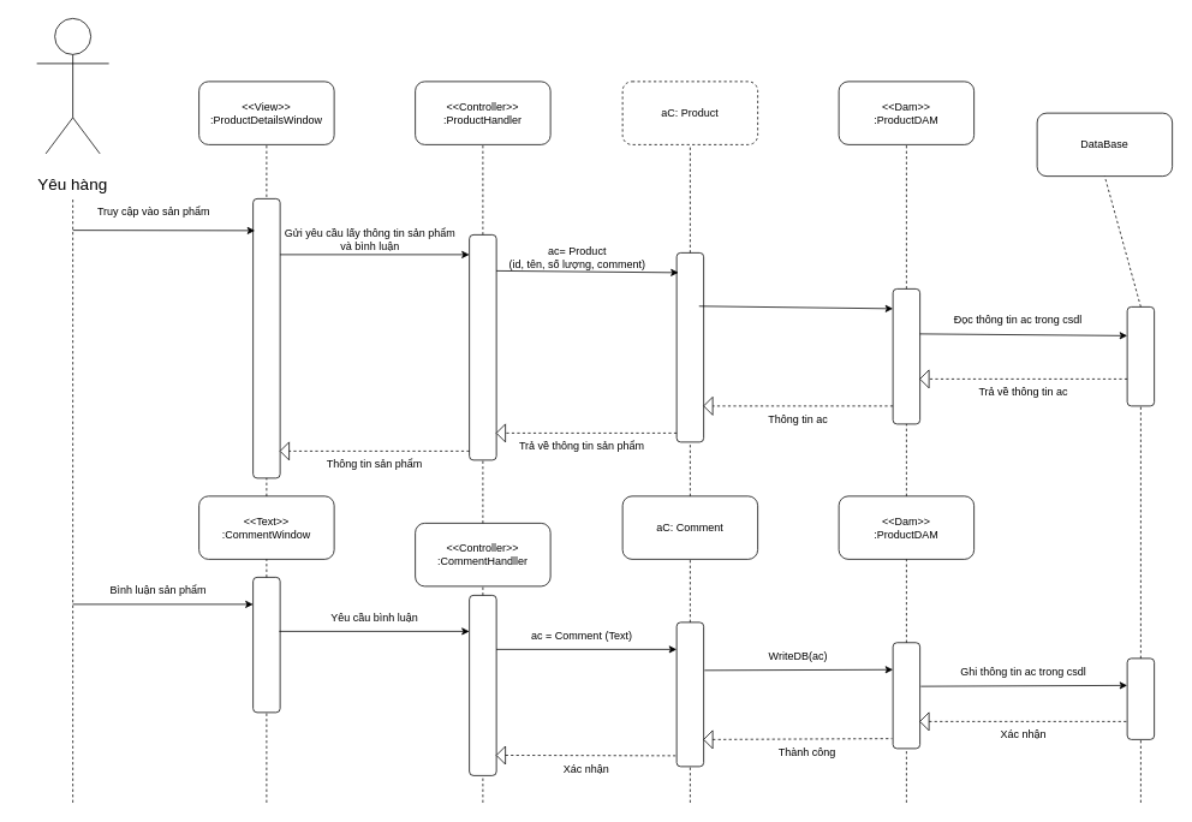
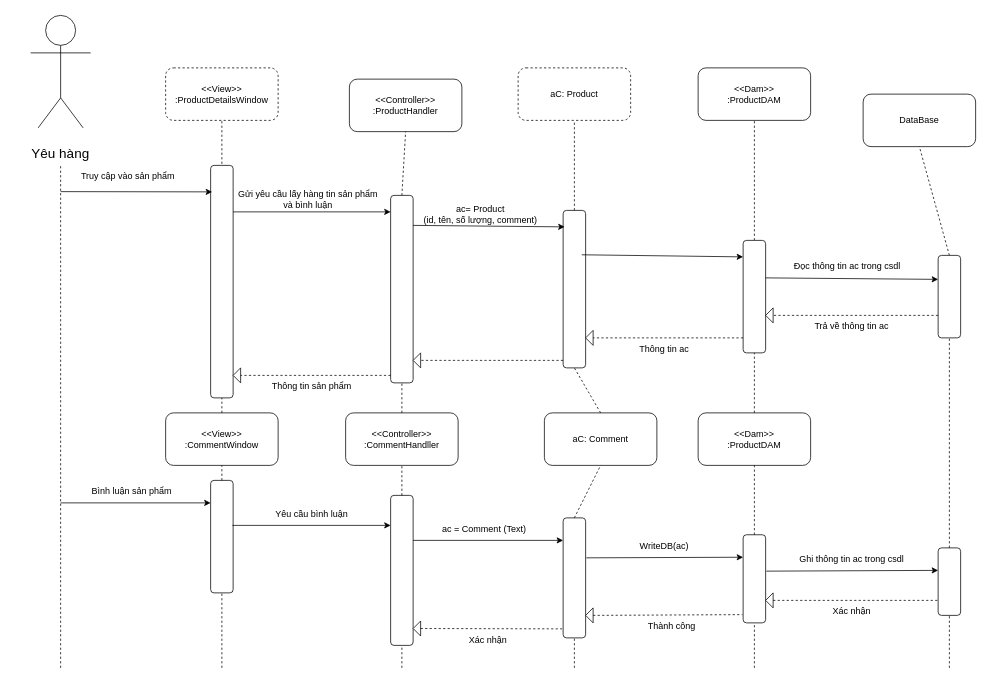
- <mxCell id="9" value="&amp;lt;&amp;lt;View&amp;gt;&amp;gt;&lt;div&gt;:ProductDetailsWindow&lt;/div&gt;" style="rounded=1;whiteSpace=wrap;html=1;" vertex="1" parent="1"><mxGeometry x="220" y="90" width="150" height="70" as="geometry" /></mxCell>
+ <mxCell id="9" value="&amp;lt;&amp;lt;View&amp;gt;&amp;gt;&lt;div&gt;:ProductDetailsWindow&lt;/div&gt;" style="rounded=1;whiteSpace=wrap;html=1;dashed=1;" vertex="1" parent="1"><mxGeometry x="220" y="90" width="150" height="70" as="geometry" /></mxCell>
- <mxCell id="17" value="&amp;lt;&amp;lt;Controller&amp;gt;&amp;gt;&lt;div&gt;:ProductHandler&lt;/div&gt;" style="rounded=1;whiteSpace=wrap;html=1;" vertex="1" parent="1"><mxGeometry x="460" y="90" width="150" height="70" as="geometry" /></mxCell>
+ <mxCell id="17" value="&amp;lt;&amp;lt;Controller&amp;gt;&amp;gt;&lt;div&gt;:ProductHandler&lt;/div&gt;" style="rounded=1;whiteSpace=wrap;html=1;" vertex="1" parent="1"><mxGeometry x="465" y="105" width="150" height="70" as="geometry" /></mxCell>
- <mxCell id="50" value="Gửi yêu cầu lấy thông tin sản phẩm và bình luận" style="text;html=1;align=center;verticalAlign=middle;whiteSpace=wrap;rounded=0;" vertex="1" parent="1"><mxGeometry x="310" y="250" width="200" height="30" as="geometry" /></mxCell>
+ <mxCell id="50" value="Gửi yêu cầu lấy hàng tin sản phẩm và bình luận" style="text;html=1;align=center;verticalAlign=middle;whiteSpace=wrap;rounded=0;" vertex="1" parent="1"><mxGeometry x="310" y="250" width="200" height="30" as="geometry" /></mxCell>
- <mxCell id="64" value="Trả về thông tin sản phẩm" style="text;html=1;align=center;verticalAlign=middle;whiteSpace=wrap;rounded=0;" vertex="1" parent="1"><mxGeometry x="560" y="480" width="170" height="30" as="geometry" /></mxCell>
- <mxCell id="12" value="&amp;lt;&amp;lt;Text&amp;gt;&amp;gt;&lt;div&gt;:CommentWindow&lt;/div&gt;" style="rounded=1;whiteSpace=wrap;html=1;" vertex="1" parent="1"><mxGeometry x="220" y="550" width="150" height="70" as="geometry" /></mxCell>
+ <mxCell id="12" value="&amp;lt;&amp;lt;View&amp;gt;&amp;gt;&lt;div&gt;:CommentWindow&lt;/div&gt;" style="rounded=1;whiteSpace=wrap;html=1;" vertex="1" parent="1"><mxGeometry x="220" y="550" width="150" height="70" as="geometry" /></mxCell>
- <mxCell id="28" value="aC: Comment" style="rounded=1;whiteSpace=wrap;html=1;" vertex="1" parent="1"><mxGeometry x="690" y="550" width="150" height="70" as="geometry" /></mxCell>
+ <mxCell id="28" value="aC: Comment" style="rounded=1;whiteSpace=wrap;html=1;" vertex="1" parent="1"><mxGeometry x="725" y="550" width="150" height="70" as="geometry" /></mxCell>
- <mxCell id="20" value="&amp;lt;&amp;lt;Controller&amp;gt;&amp;gt;&lt;div&gt;:CommentHandller&lt;/div&gt;" style="rounded=1;whiteSpace=wrap;html=1;" vertex="1" parent="1"><mxGeometry x="460" y="580" width="150" height="70" as="geometry" /></mxCell>
+ <mxCell id="20" value="&amp;lt;&amp;lt;Controller&amp;gt;&amp;gt;&lt;div&gt;:CommentHandller&lt;/div&gt;" style="rounded=1;whiteSpace=wrap;html=1;" vertex="1" parent="1"><mxGeometry x="460" y="550" width="150" height="70" as="geometry" /></mxCell>
